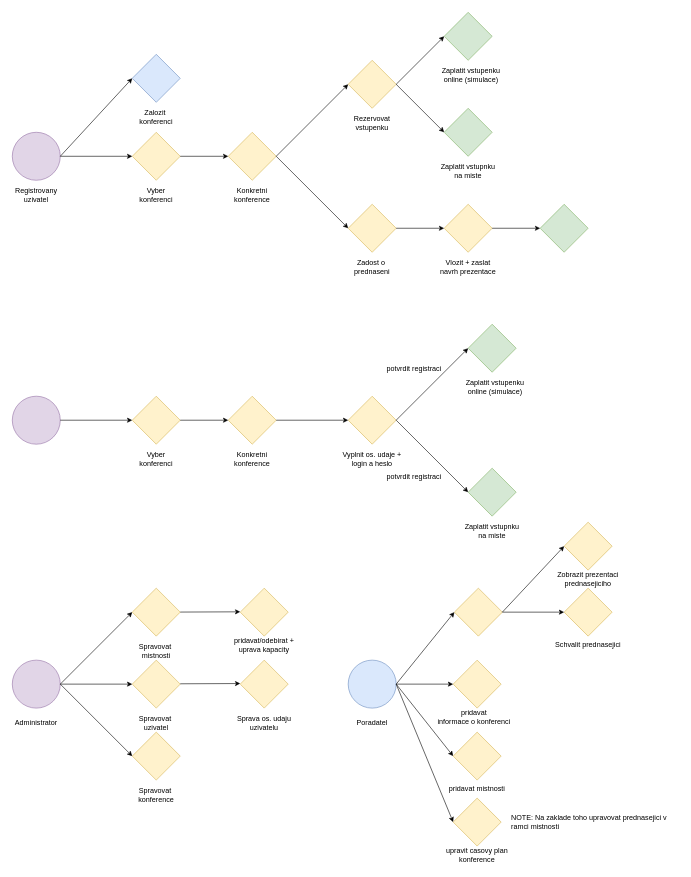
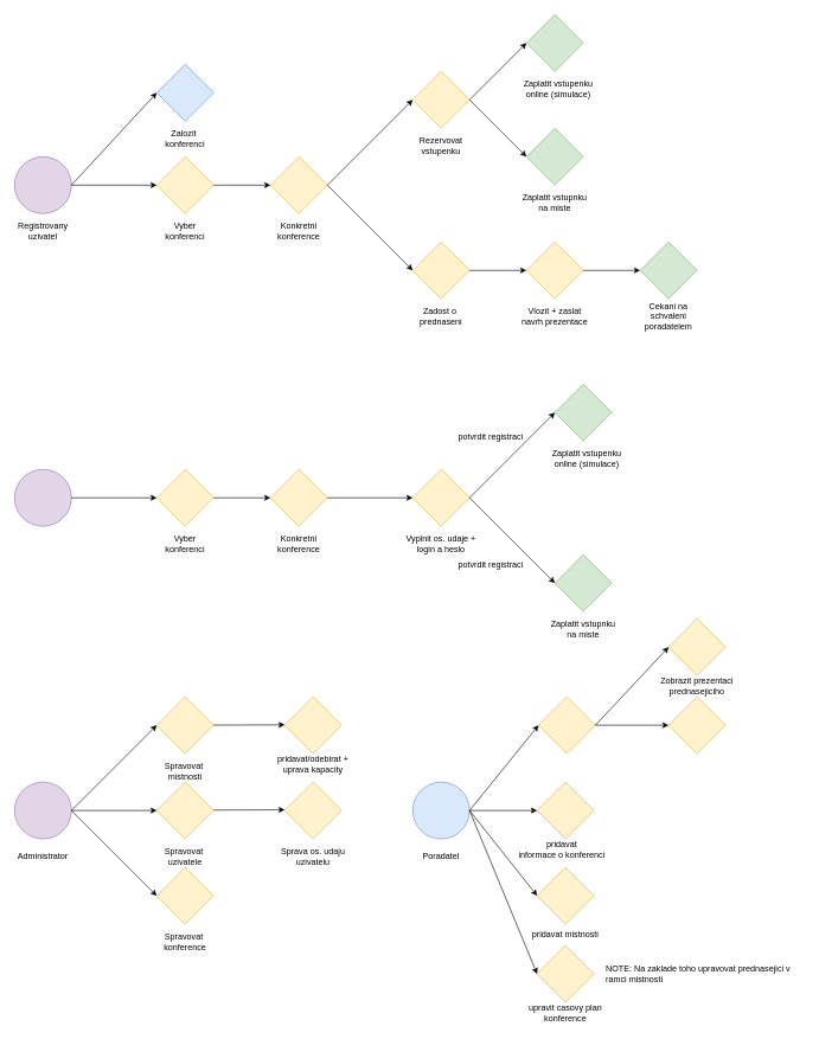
+ <mxCell id="25" value="Cekani na schvaleni poradatelem" style="text;html=1;align=center;verticalAlign=middle;whiteSpace=wrap;rounded=0;" parent="1" vertex="1"><mxGeometry x="890" y="430" width="100" height="30" as="geometry" /></mxCell>
- <mxCell id="76" value="Schvalit prednasejici" style="text;html=1;align=center;verticalAlign=middle;whiteSpace=wrap;rounded=0;" vertex="1" parent="1"><mxGeometry x="910" y="1060" width="140" height="30" as="geometry" /></mxCell>
- <mxCell id="52" value="Spravovat&amp;nbsp;&lt;div&gt;uzivatel&lt;/div&gt;" style="text;html=1;align=center;verticalAlign=middle;whiteSpace=wrap;rounded=0;" vertex="1" parent="1"><mxGeometry x="230" y="1190" width="60" height="30" as="geometry" /></mxCell>
+ <mxCell id="52" value="Spravovat&amp;nbsp;&lt;div&gt;uzivatele&lt;/div&gt;" style="text;html=1;align=center;verticalAlign=middle;whiteSpace=wrap;rounded=0;" vertex="1" parent="1"><mxGeometry x="230" y="1190" width="60" height="30" as="geometry" /></mxCell>
